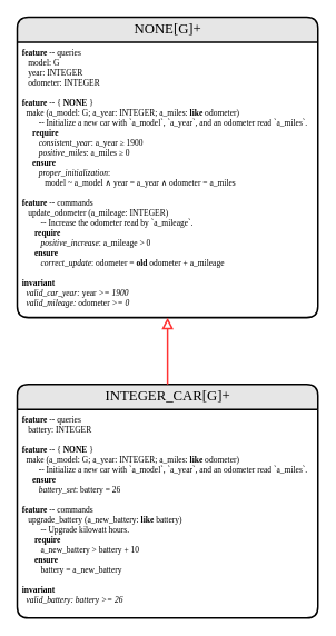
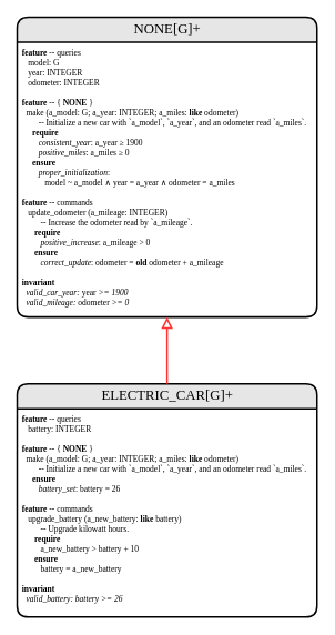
- <mxCell id="4" value="INTEGER_CAR[G]+" style="swimlane;html=1;childLayout=stackLayout;horizontal=1;startSize=30;horizontalStack=0;fillColor=#E6E6E6;fontColor=#000000;rounded=1;fontSize=17;fontStyle=0;strokeWidth=2;resizeParent=0;resizeLast=1;shadow=0;dashed=0;align=center;fontFamily=Verdena;" vertex="1" parent="1"><mxGeometry x="20" y="460" width="360" height="280" as="geometry" /></mxCell>
+ <mxCell id="4" value="ELECTRIC_CAR[G]+" style="swimlane;html=1;childLayout=stackLayout;horizontal=1;startSize=30;horizontalStack=0;fillColor=#E6E6E6;fontColor=#000000;rounded=1;fontSize=17;fontStyle=0;strokeWidth=2;resizeParent=0;resizeLast=1;shadow=0;dashed=0;align=center;fontFamily=Verdena;" vertex="1" parent="1"><mxGeometry x="20" y="460" width="360" height="280" as="geometry" /></mxCell>
